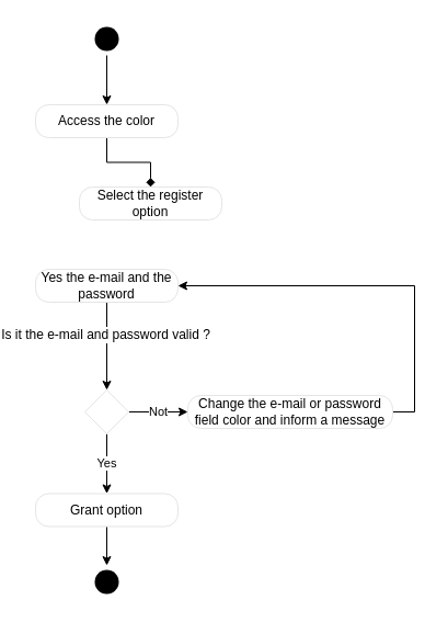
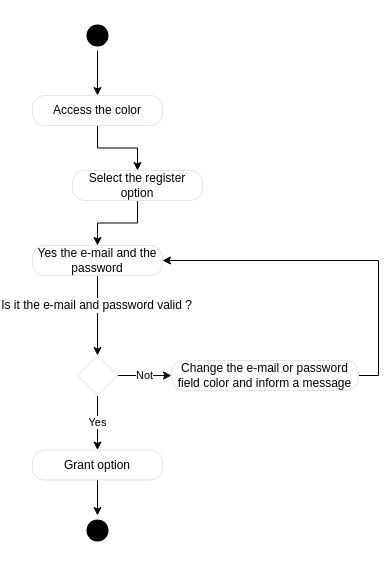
- <mxCell id="4" style="edgeStyle=orthogonalEdgeStyle;rounded=0;orthogonalLoop=1;jettySize=auto;html=1;endArrow=diamond;" parent="1" source="5" target="7" edge="1"><mxGeometry relative="1" as="geometry" /></mxCell>
+ <mxCell id="4" style="edgeStyle=orthogonalEdgeStyle;rounded=0;orthogonalLoop=1;jettySize=auto;html=1;" parent="1" source="5" target="7" edge="1"><mxGeometry relative="1" as="geometry" /></mxCell>
+ <mxCell id="6" style="edgeStyle=orthogonalEdgeStyle;rounded=0;orthogonalLoop=1;jettySize=auto;html=1;entryX=0.5;entryY=0;entryDx=0;entryDy=0;" parent="1" source="7" target="10" edge="1"><mxGeometry relative="1" as="geometry" /></mxCell>
